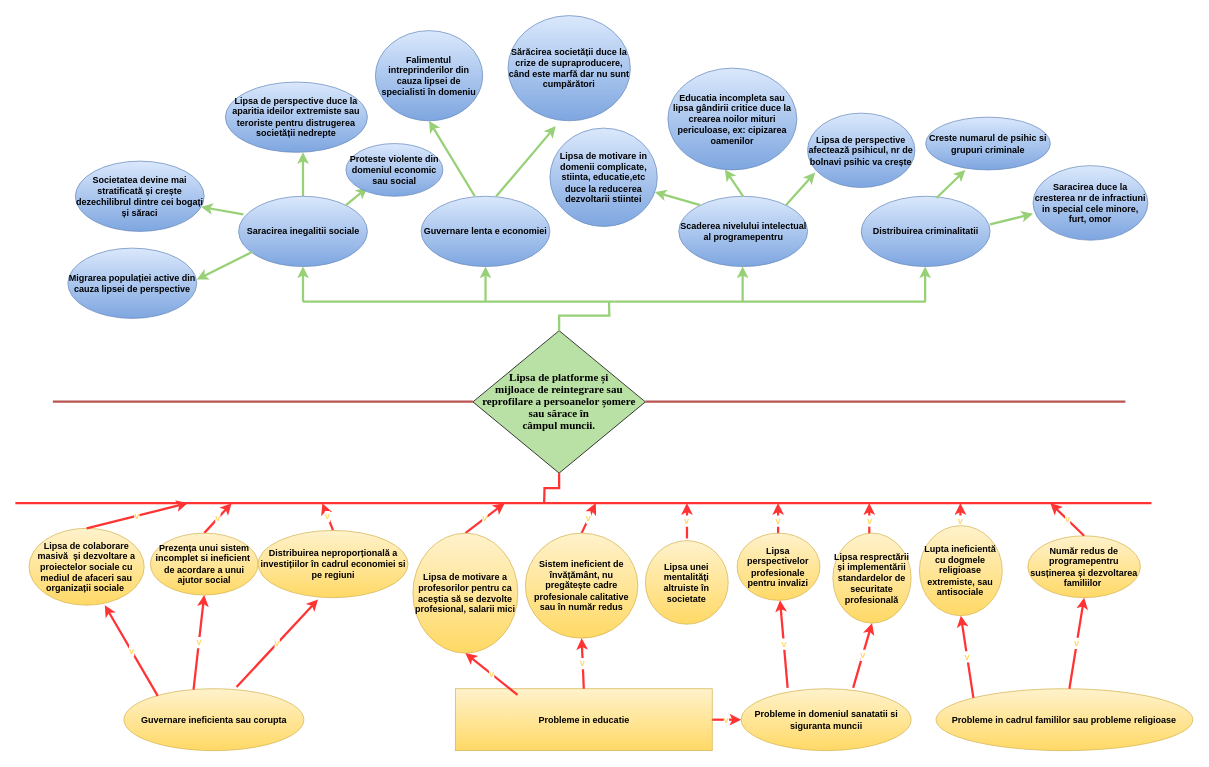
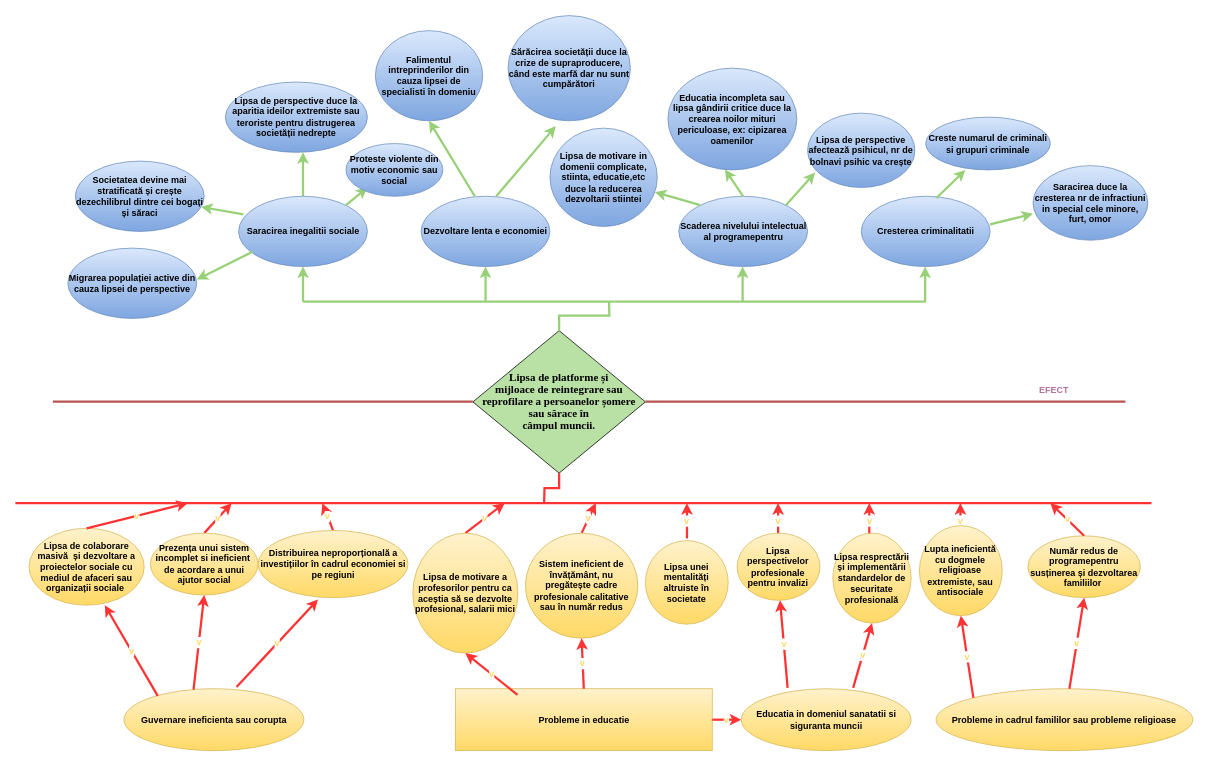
- <mxCell id="63" value="Creste numarul de psihic si grupuri criminale" style="ellipse;whiteSpace=wrap;html=1;strokeColor=#6c8ebf;fillColor=#dae8fc;gradientColor=#7ea6e0;fontStyle=1;fontSize=12;" parent="1" vertex="1"><mxGeometry x="1233.73" y="155.43" width="166.27" height="70.29" as="geometry" /></mxCell>
+ <mxCell id="63" value="Creste numarul de criminali si grupuri criminale" style="ellipse;whiteSpace=wrap;html=1;strokeColor=#6c8ebf;fillColor=#dae8fc;gradientColor=#7ea6e0;fontStyle=1;fontSize=12;" parent="1" vertex="1"><mxGeometry x="1233.73" y="155.43" width="166.27" height="70.29" as="geometry" /></mxCell>
- <mxCell id="51" value="&lt;h5 style=&quot;font-size: 12px&quot;&gt;Proteste violente din domeniul economic sau social&lt;/h5&gt;" style="ellipse;whiteSpace=wrap;html=1;fillColor=#dae8fc;gradientColor=#7ea6e0;strokeColor=#6c8ebf;fontStyle=1;fontSize=12;" parent="1" vertex="1"><mxGeometry x="460.78" y="190.57" width="129.22" height="70.29" as="geometry" /></mxCell>
+ <mxCell id="51" value="&lt;h5 style=&quot;font-size: 12px&quot;&gt;Proteste violente din motiv economic sau social&lt;/h5&gt;" style="ellipse;whiteSpace=wrap;html=1;fillColor=#dae8fc;gradientColor=#7ea6e0;strokeColor=#6c8ebf;fontStyle=1;fontSize=12;" parent="1" vertex="1"><mxGeometry x="460.78" y="190.57" width="129.22" height="70.29" as="geometry" /></mxCell>
- <mxCell id="48" value="&lt;h5 style=&quot;font-size: 12px;&quot;&gt;Guvernare lenta e economiei&lt;/h5&gt;" style="ellipse;whiteSpace=wrap;html=1;fillColor=#dae8fc;gradientColor=#7ea6e0;strokeColor=#6c8ebf;fontStyle=1;fontSize=12;" parent="1" vertex="1"><mxGeometry x="560.98" y="260.857" width="171.765" height="93.714" as="geometry" /></mxCell>
+ <mxCell id="48" value="&lt;h5 style=&quot;font-size: 12px;&quot;&gt;Dezvoltare lenta e economiei&lt;/h5&gt;" style="ellipse;whiteSpace=wrap;html=1;fillColor=#dae8fc;gradientColor=#7ea6e0;strokeColor=#6c8ebf;fontStyle=1;fontSize=12;" parent="1" vertex="1"><mxGeometry x="560.98" y="260.857" width="171.765" height="93.714" as="geometry" /></mxCell>
- <mxCell id="41" value="&lt;h5 style=&quot;font-size: 12px;&quot;&gt;Distribuirea criminalitatii&lt;/h5&gt;" style="ellipse;whiteSpace=wrap;html=1;fillColor=#dae8fc;gradientColor=#7ea6e0;strokeColor=#6c8ebf;fontStyle=1;fontSize=12;" parent="1" vertex="1"><mxGeometry x="1147.843" y="260.857" width="171.765" height="93.714" as="geometry" /></mxCell>
+ <mxCell id="41" value="&lt;h5 style=&quot;font-size: 12px;&quot;&gt;Cresterea criminalitatii&lt;/h5&gt;" style="ellipse;whiteSpace=wrap;html=1;fillColor=#dae8fc;gradientColor=#7ea6e0;strokeColor=#6c8ebf;fontStyle=1;fontSize=12;" parent="1" vertex="1"><mxGeometry x="1147.843" y="260.857" width="171.765" height="93.714" as="geometry" /></mxCell>
+ <mxCell id="5" value="&lt;h2 style=&quot;font-size: 12px;&quot;&gt;&lt;font color=&quot;#b5739d&quot; style=&quot;font-size: 12px;&quot;&gt;EFECT&lt;/font&gt;&lt;/h2&gt;" style="text;html=1;strokeColor=none;fillColor=none;align=center;verticalAlign=middle;whiteSpace=wrap;rounded=0;fontColor=#FFD966;fontStyle=1;fontSize=12;" parent="1" vertex="1"><mxGeometry x="1380" y="510" width="50" height="20" as="geometry" /></mxCell>
- <mxCell id="32" value="&lt;font style=&quot;font-size: 12px;&quot;&gt;Probleme in domeniul sanatatii si siguranta muncii&lt;/font&gt;" style="ellipse;whiteSpace=wrap;html=1;fillColor=#fff2cc;fontSize=12;gradientColor=#ffd966;strokeColor=#d6b656;fontStyle=1" parent="1" vertex="1"><mxGeometry x="987.832" y="917.5" width="226.503" height="82.5" as="geometry" /></mxCell>
+ <mxCell id="32" value="&lt;font style=&quot;font-size: 12px;&quot;&gt;Educatia in domeniul sanatatii si siguranta muncii&lt;/font&gt;" style="ellipse;whiteSpace=wrap;html=1;fillColor=#fff2cc;fontSize=12;gradientColor=#ffd966;strokeColor=#d6b656;fontStyle=1" parent="1" vertex="1"><mxGeometry x="987.832" y="917.5" width="226.503" height="82.5" as="geometry" /></mxCell>
